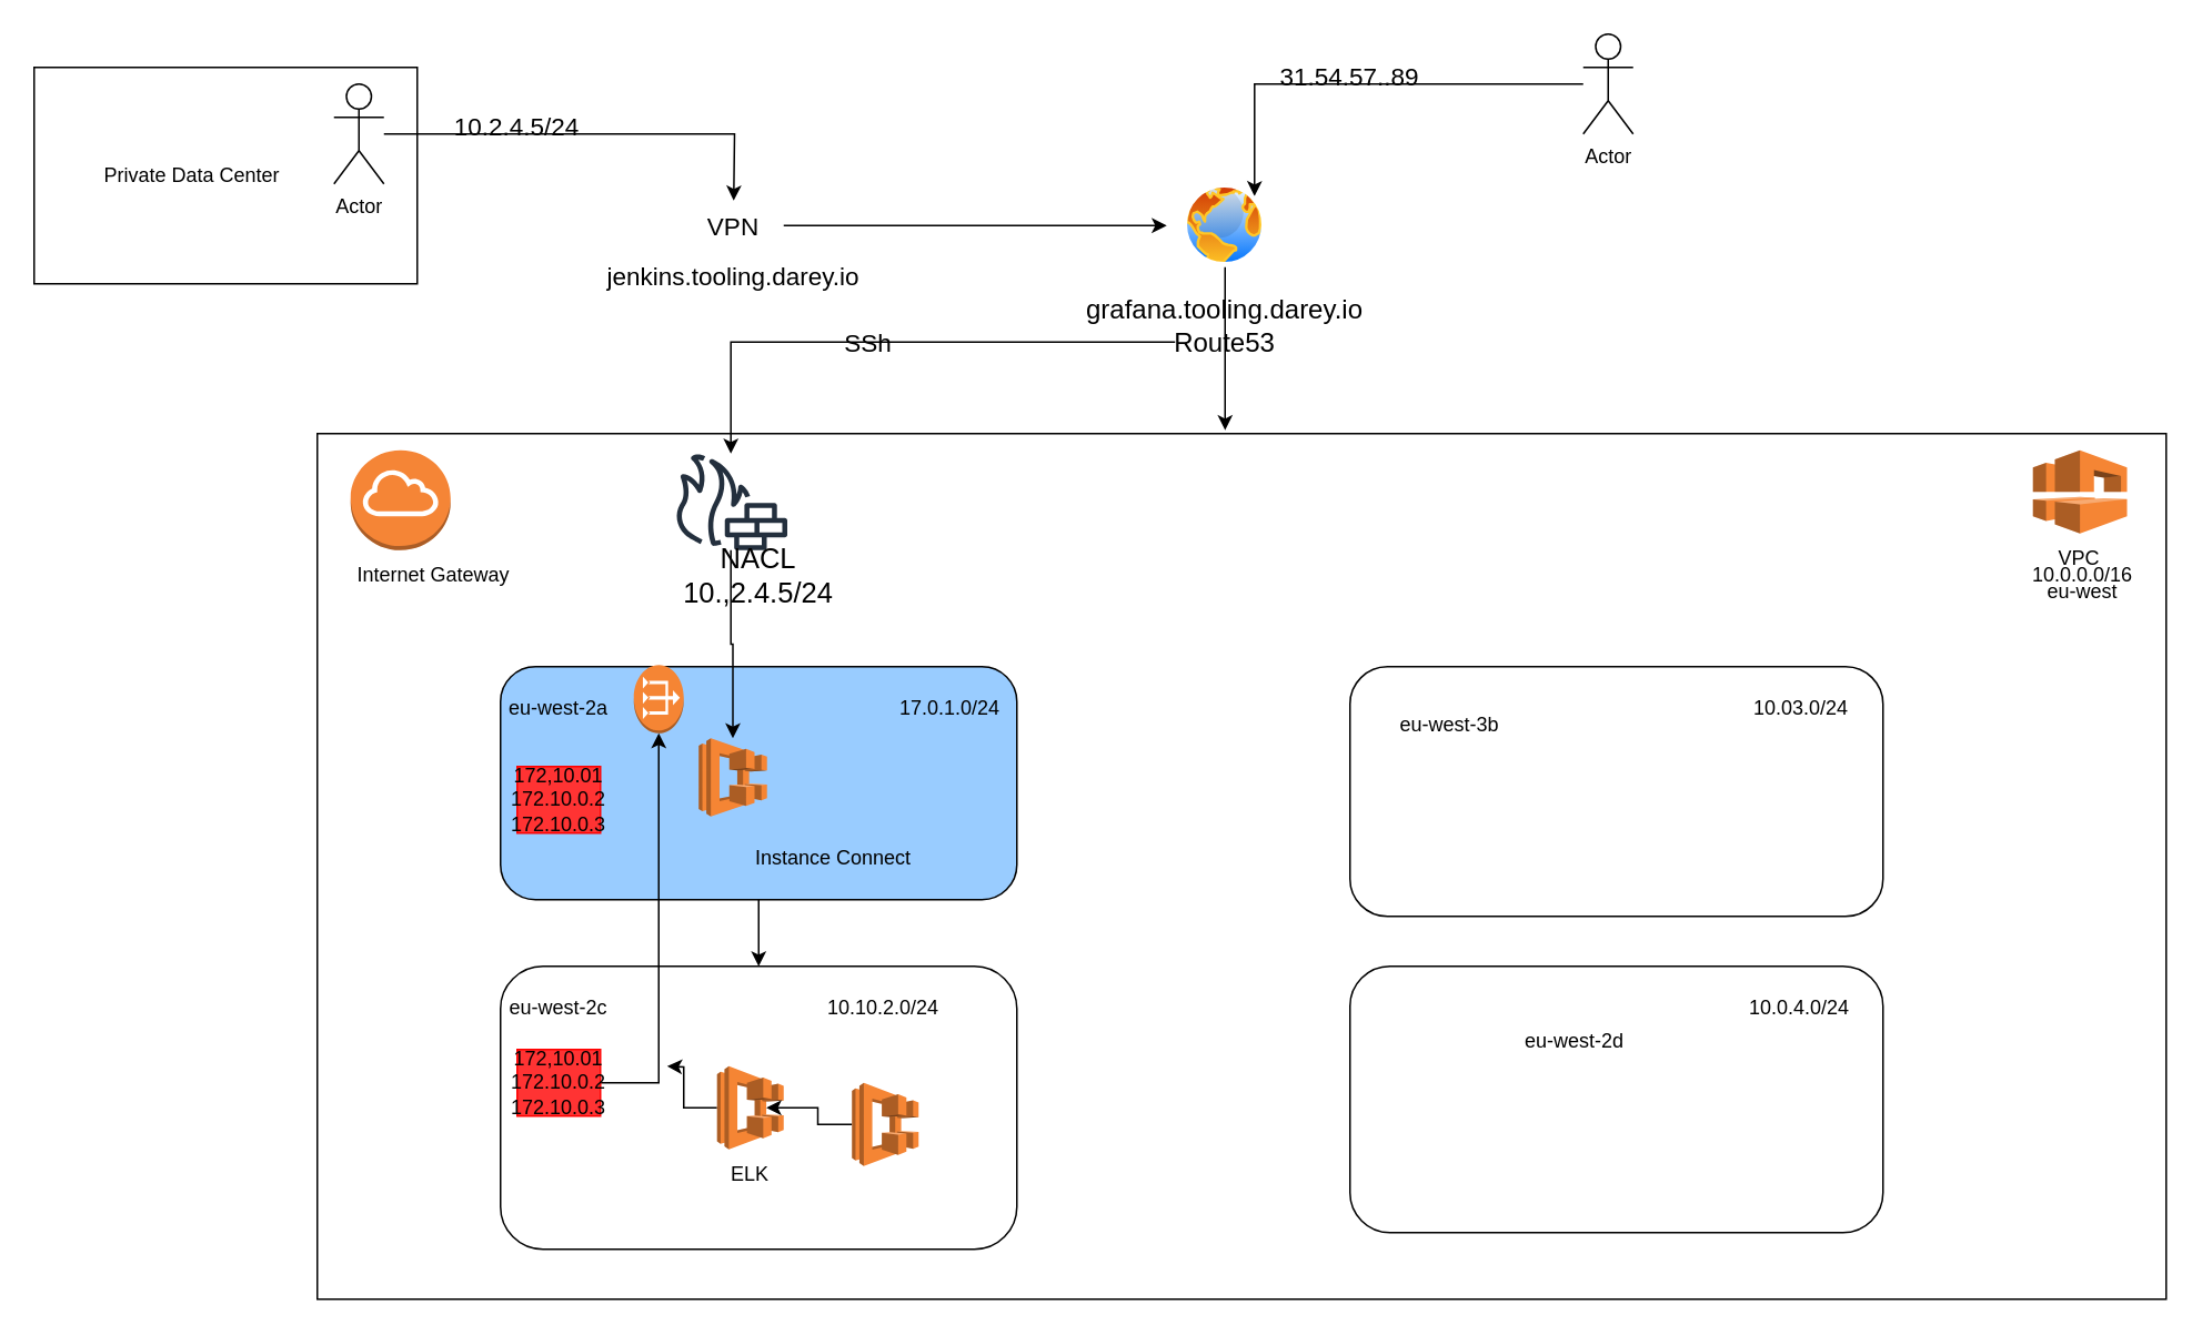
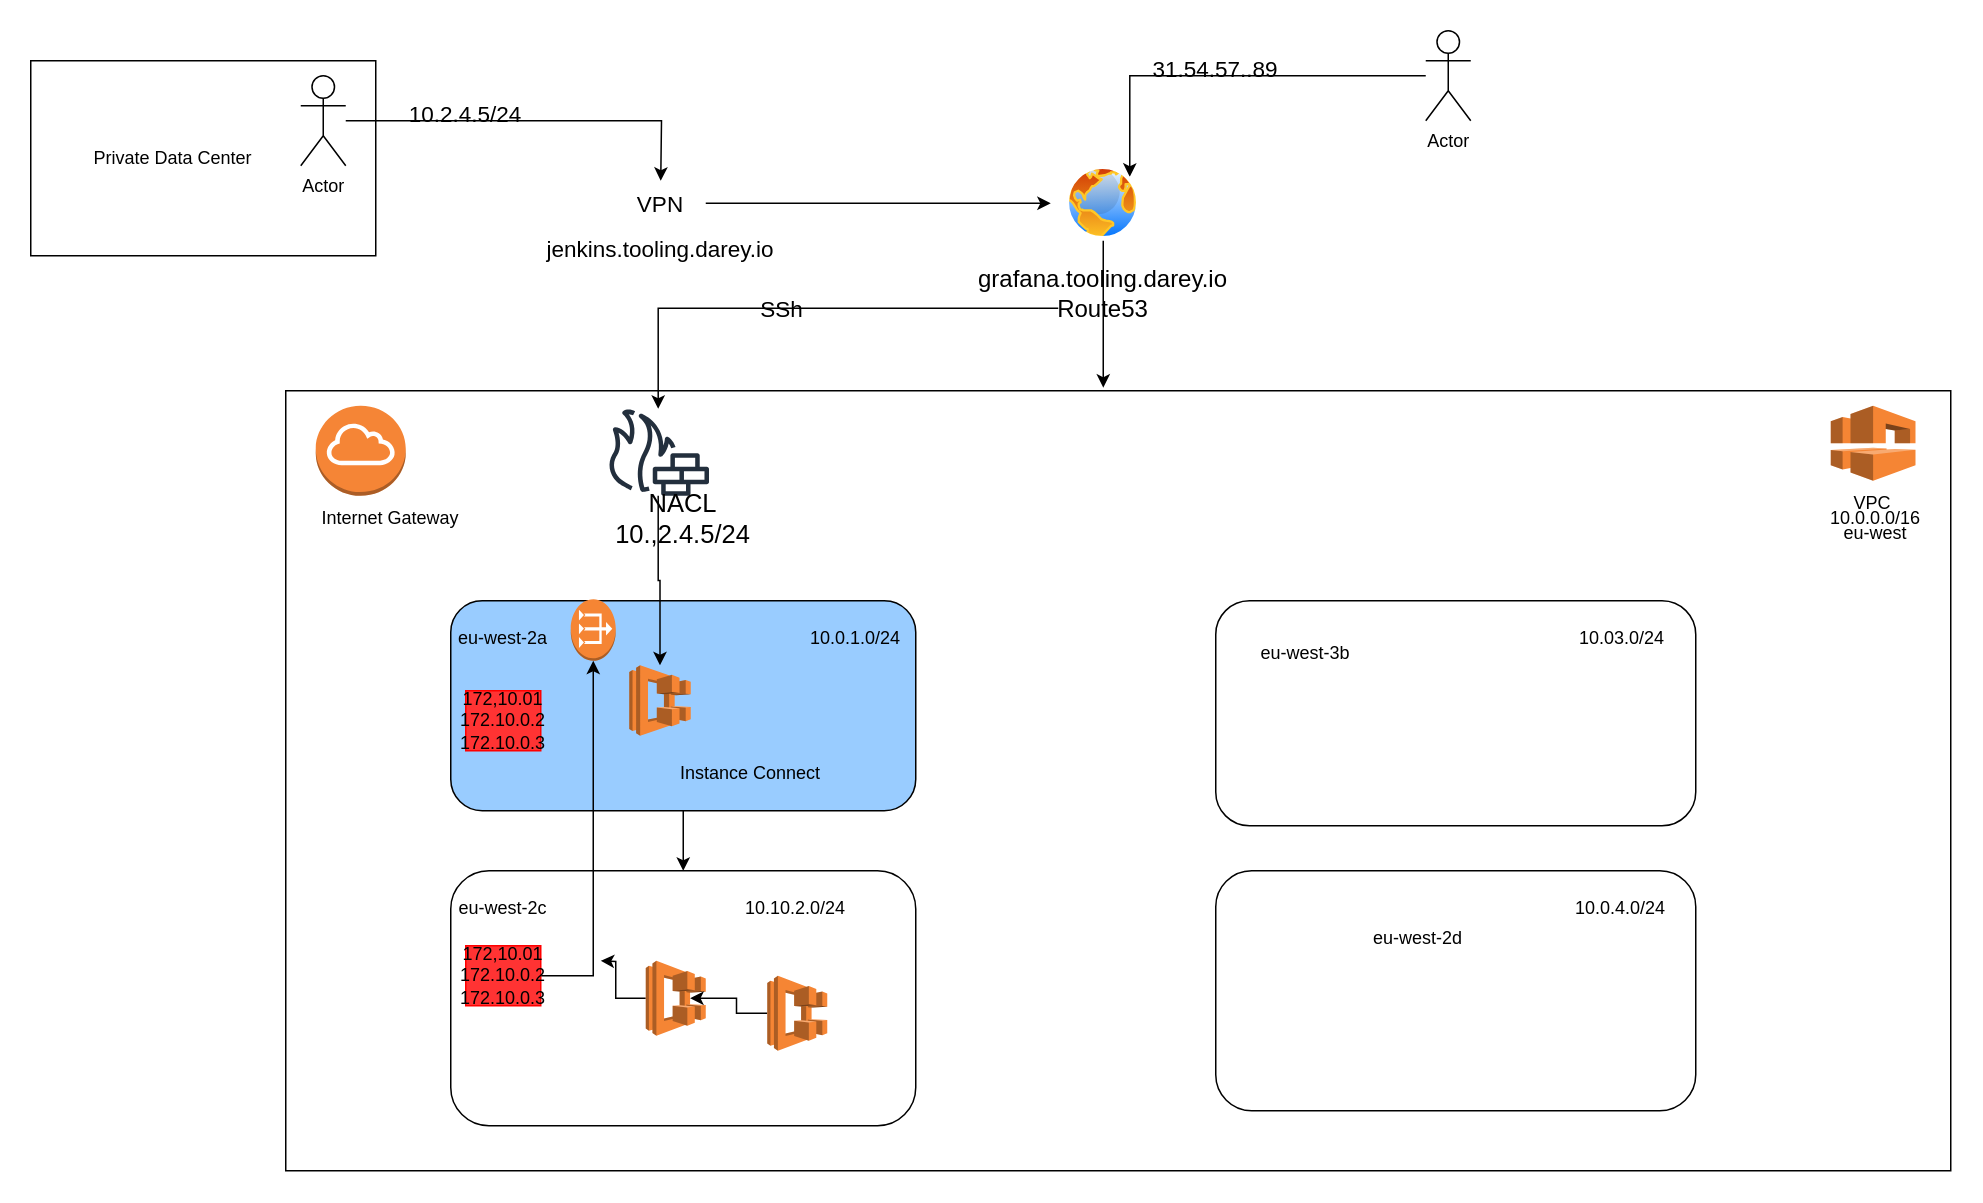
- <mxCell id="12" value="17.0.1.0/24" style="text;html=1;strokeColor=none;fillColor=none;align=center;verticalAlign=middle;whiteSpace=wrap;rounded=0;" vertex="1" parent="1"><mxGeometry x="540" y="410" width="60" height="30" as="geometry" /></mxCell>
+ <mxCell id="12" value="10.0.1.0/24" style="text;html=1;strokeColor=none;fillColor=none;align=center;verticalAlign=middle;whiteSpace=wrap;rounded=0;" vertex="1" parent="1"><mxGeometry x="540" y="410" width="60" height="30" as="geometry" /></mxCell>
- <mxCell id="52" value="ELK" style="text;html=1;strokeColor=none;fillColor=none;align=center;verticalAlign=middle;whiteSpace=wrap;rounded=0;" vertex="1" parent="1"><mxGeometry x="420" y="690" width="60" height="30" as="geometry" /></mxCell>
